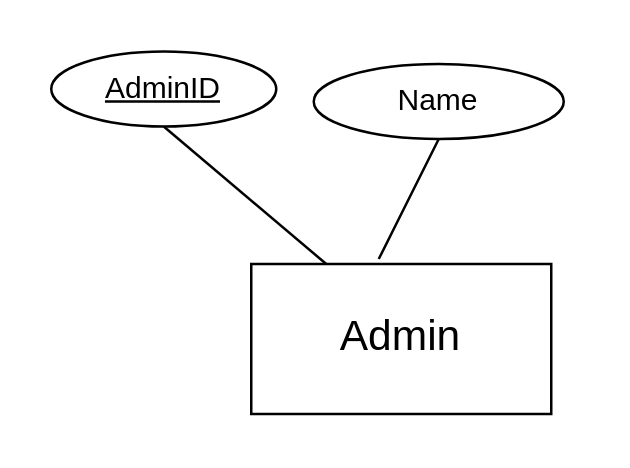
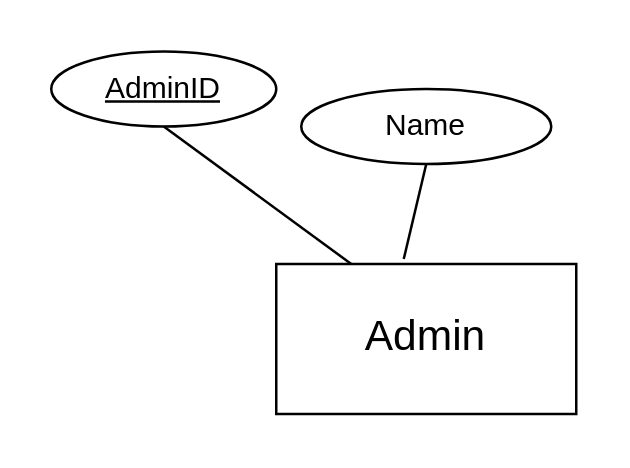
- <mxCell id="5" value="Name" style="ellipse;whiteSpace=wrap;html=1;" vertex="1" parent="1"><mxGeometry x="125" y="25" width="100" height="30" as="geometry" /></mxCell>
+ <mxCell id="5" value="Name" style="ellipse;whiteSpace=wrap;html=1;" vertex="1" parent="1"><mxGeometry x="120" y="35" width="100" height="30" as="geometry" /></mxCell>
- <mxCell id="2" value="&lt;font style=&quot;font-size: 17px;&quot;&gt;Admin&lt;/font&gt;" style="whiteSpace=wrap;html=1;" vertex="1" parent="1"><mxGeometry x="100" y="105" width="120" height="60" as="geometry" /></mxCell>
+ <mxCell id="2" value="&lt;font style=&quot;font-size: 17px;&quot;&gt;Admin&lt;/font&gt;" style="whiteSpace=wrap;html=1;" vertex="1" parent="1"><mxGeometry x="110" y="105" width="120" height="60" as="geometry" /></mxCell>
